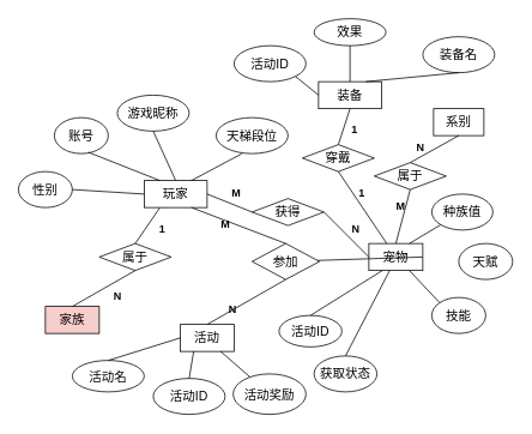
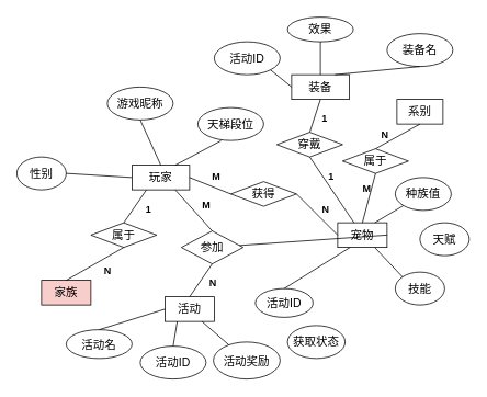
- <mxCell id="3" value="&lt;font style=&quot;font-size: 14px;&quot;&gt;账号&lt;/font&gt;" style="ellipse;whiteSpace=wrap;html=1;" parent="1" vertex="1"><mxGeometry x="60" y="130" width="60" height="40" as="geometry" /></mxCell>
- <mxCell id="4" value="" style="endArrow=none;html=1;rounded=0;entryX=0.633;entryY=0.965;entryDx=0;entryDy=0;entryPerimeter=0;exitX=0.25;exitY=0;exitDx=0;exitDy=0;" parent="1" source="2" target="3" edge="1"><mxGeometry width="50" height="50" relative="1" as="geometry"><mxPoint x="90" y="230" as="sourcePoint" /><mxPoint x="140" y="180" as="targetPoint" /><Array as="points" /></mxGeometry></mxCell>
- <mxCell id="35" value="&lt;font style=&quot;font-size: 14px;&quot;&gt;参加&lt;/font&gt;" style="rhombus;whiteSpace=wrap;html=1;" parent="1" vertex="1"><mxGeometry x="280" y="270" width="75" height="40" as="geometry" /></mxCell>
+ <mxCell id="35" value="&lt;font style=&quot;font-size: 14px;&quot;&gt;参加&lt;/font&gt;" style="rhombus;whiteSpace=wrap;html=1;" parent="1" vertex="1"><mxGeometry x="220" y="280" width="75" height="40" as="geometry" /></mxCell>
- <mxCell id="62" value="" style="endArrow=none;html=1;rounded=0;entryX=0.387;entryY=0.993;entryDx=0;entryDy=0;entryPerimeter=0;exitX=0.5;exitY=0;exitDx=0;exitDy=0;" edge="1" parent="1" source="61" target="10"><mxGeometry width="50" height="50" relative="1" as="geometry"><mxPoint x="280" y="300" as="sourcePoint" /><mxPoint x="330" y="250" as="targetPoint" /></mxGeometry></mxCell>
